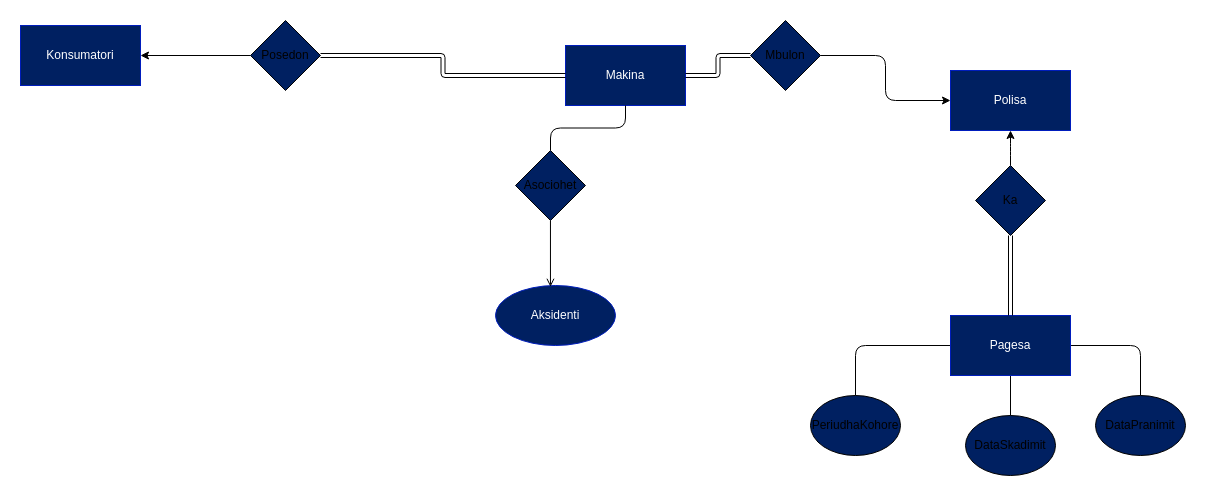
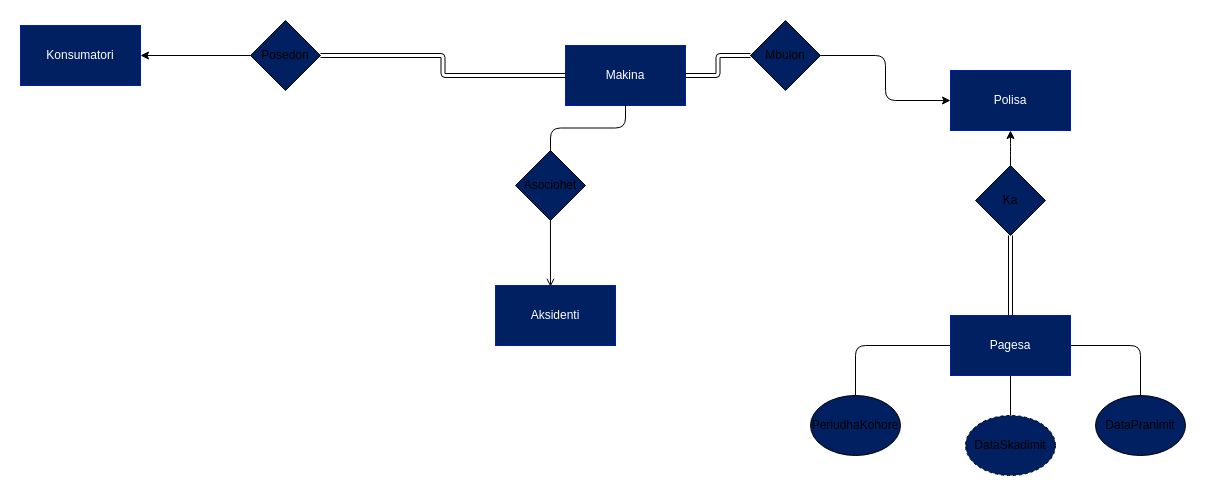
- <mxCell id="4" value="Aksidenti" style="ellipse;whiteSpace=wrap;html=1;strokeColor=#001DBC;fontColor=#ffffff;fillColor=#002061;" vertex="1" parent="1"><mxGeometry x="495" y="285" width="120" height="60" as="geometry" /></mxCell>
+ <mxCell id="4" value="Aksidenti" style="rounded=0;whiteSpace=wrap;html=1;strokeColor=#001DBC;fontColor=#ffffff;fillColor=#002061;" vertex="1" parent="1"><mxGeometry x="495" y="285" width="120" height="60" as="geometry" /></mxCell>
- <mxCell id="23" value="DataSkadimit" style="ellipse;whiteSpace=wrap;html=1;rounded=0;sketch=0;fillColor=#002061;" vertex="1" parent="1"><mxGeometry x="965" y="415" width="90" height="60" as="geometry" /></mxCell>
+ <mxCell id="23" value="DataSkadimit" style="ellipse;whiteSpace=wrap;html=1;rounded=0;sketch=0;fillColor=#002061;dashed=1;" vertex="1" parent="1"><mxGeometry x="965" y="415" width="90" height="60" as="geometry" /></mxCell>
